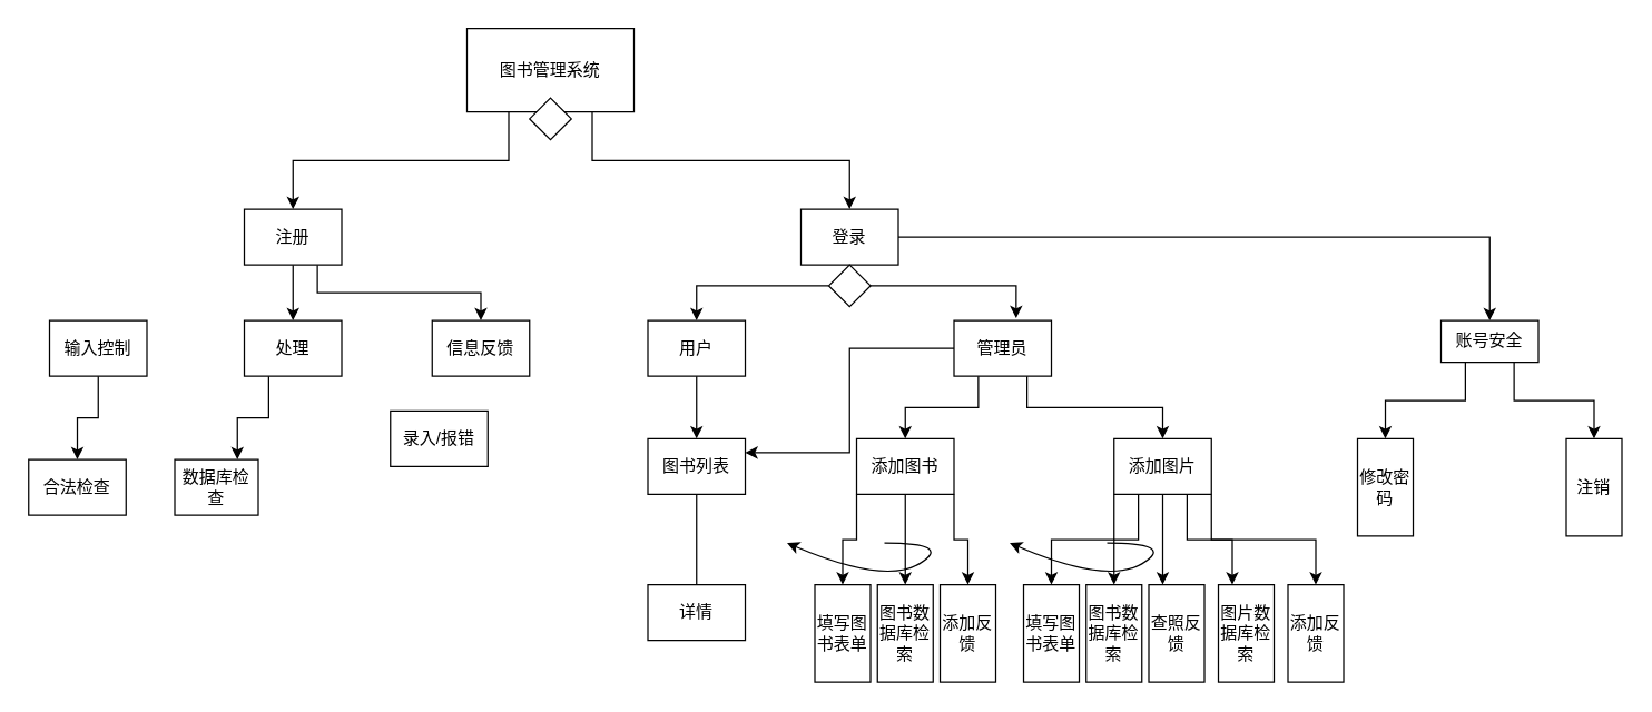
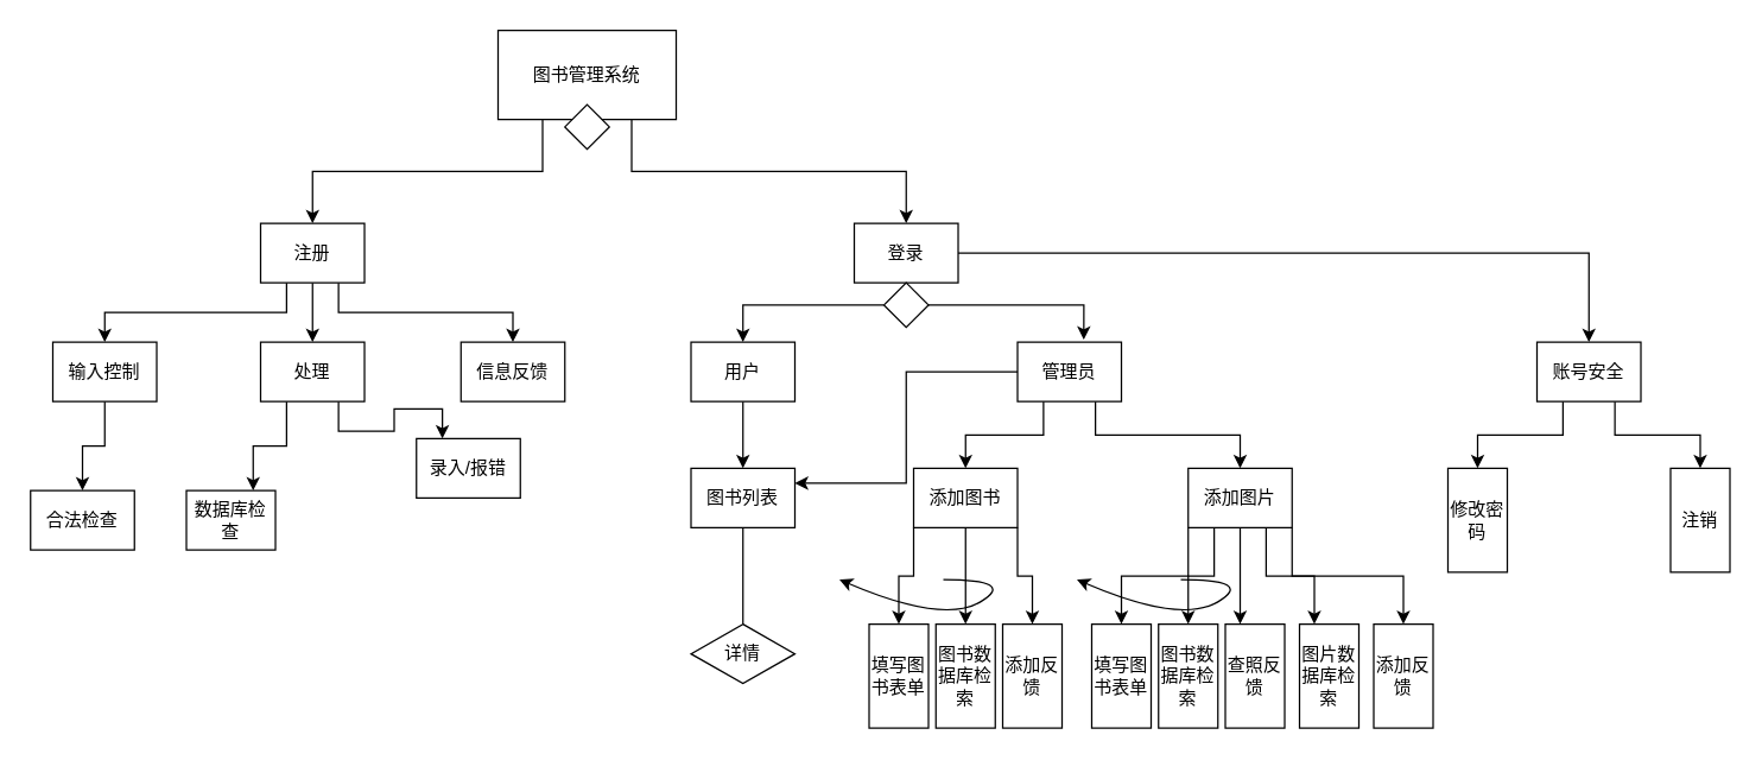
+ <mxCell id="8" style="edgeStyle=orthogonalEdgeStyle;rounded=0;orthogonalLoop=1;jettySize=auto;html=1;exitX=0.25;exitY=1;exitDx=0;exitDy=0;entryX=0.5;entryY=0;entryDx=0;entryDy=0;" edge="1" parent="1" source="11" target="13"><mxGeometry relative="1" as="geometry" /></mxCell>
- <mxCell id="53" value="账号安全" style="rounded=0;whiteSpace=wrap;html=1;" vertex="1" parent="1"><mxGeometry x="1035" y="230" width="70" height="30" as="geometry" /></mxCell>
+ <mxCell id="53" value="账号安全" style="rounded=0;whiteSpace=wrap;html=1;" vertex="1" parent="1"><mxGeometry x="1035" y="230" width="70" height="40" as="geometry" /></mxCell>
+ <mxCell id="16" style="edgeStyle=orthogonalEdgeStyle;rounded=0;orthogonalLoop=1;jettySize=auto;html=1;exitX=0.75;exitY=1;exitDx=0;exitDy=0;entryX=0.25;entryY=0;entryDx=0;entryDy=0;" edge="1" parent="1" source="17" target="20"><mxGeometry relative="1" as="geometry" /></mxCell>
- <mxCell id="39" value="详情" style="rounded=0;whiteSpace=wrap;html=1;" vertex="1" parent="1"><mxGeometry x="465" y="420" width="70" height="40" as="geometry" /></mxCell>
+ <mxCell id="39" value="详情" style="rhombus;whiteSpace=wrap;html=1;" vertex="1" parent="1"><mxGeometry x="465" y="420" width="70" height="40" as="geometry" /></mxCell>
